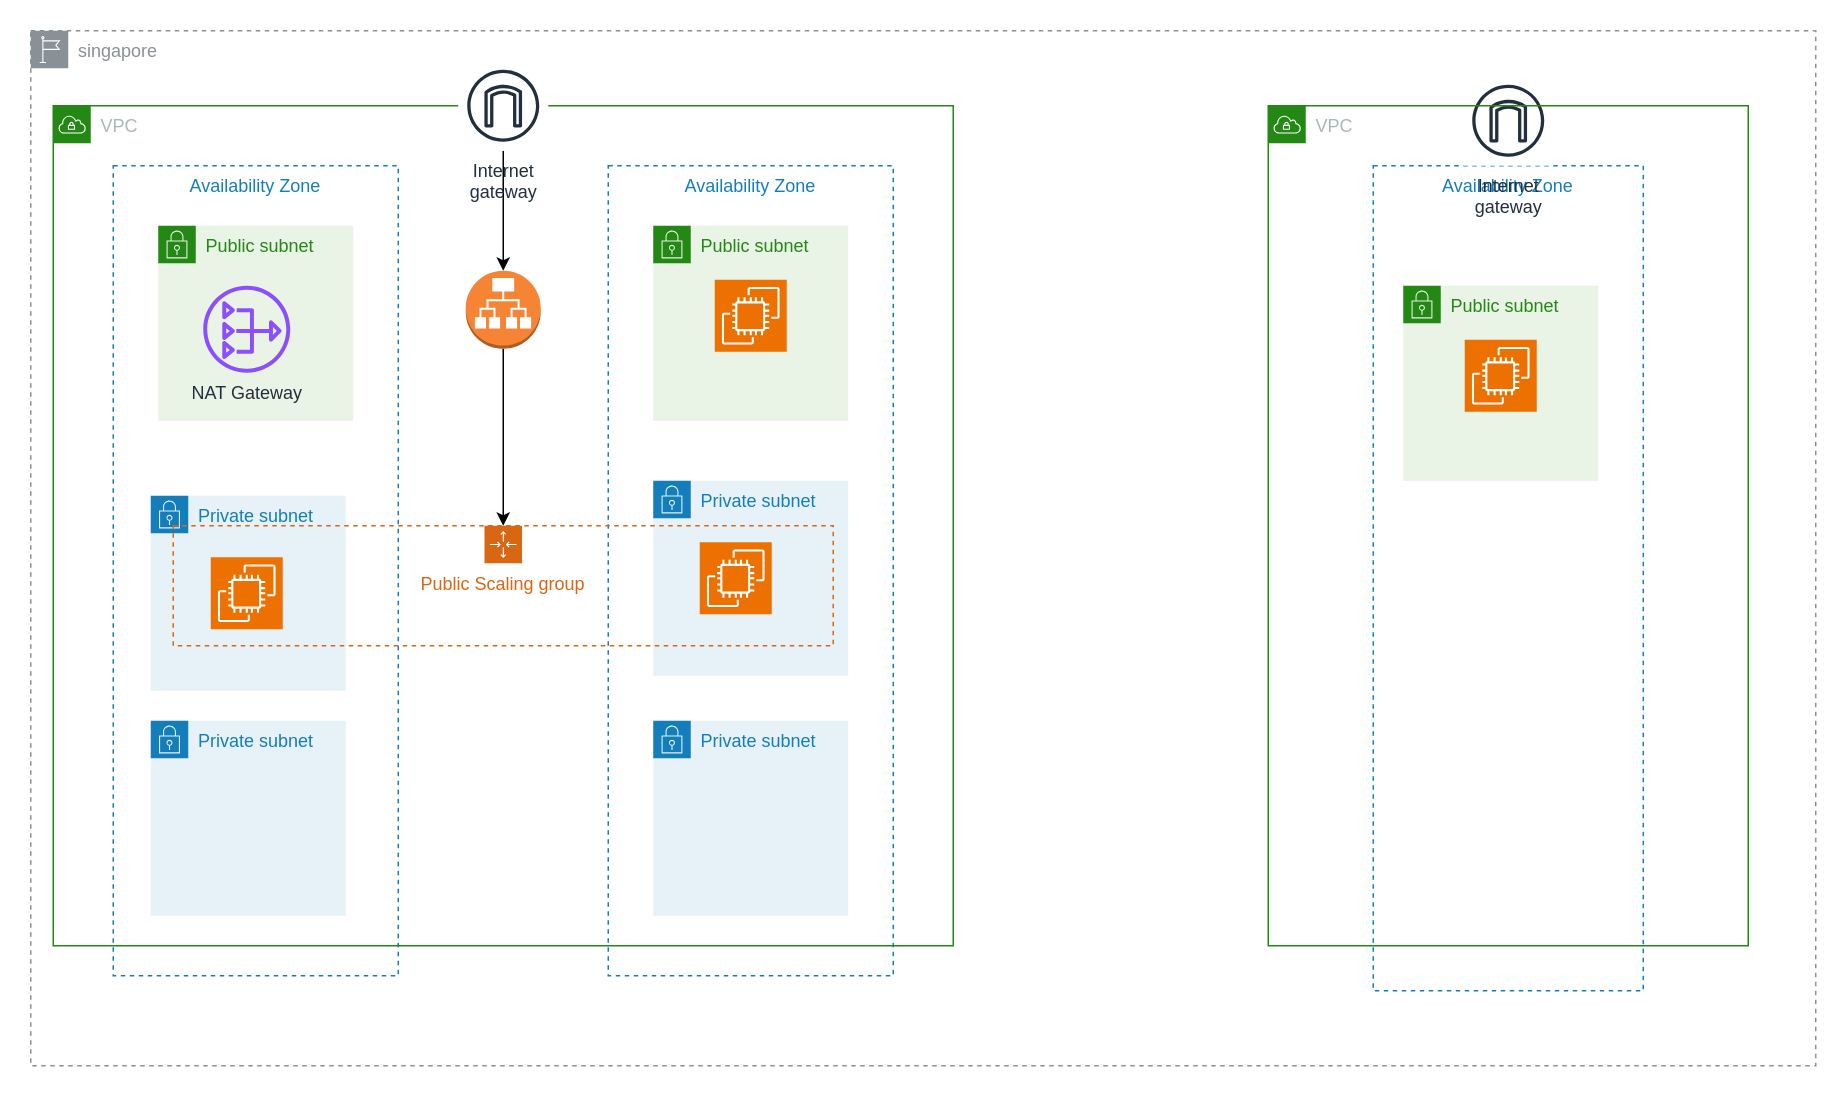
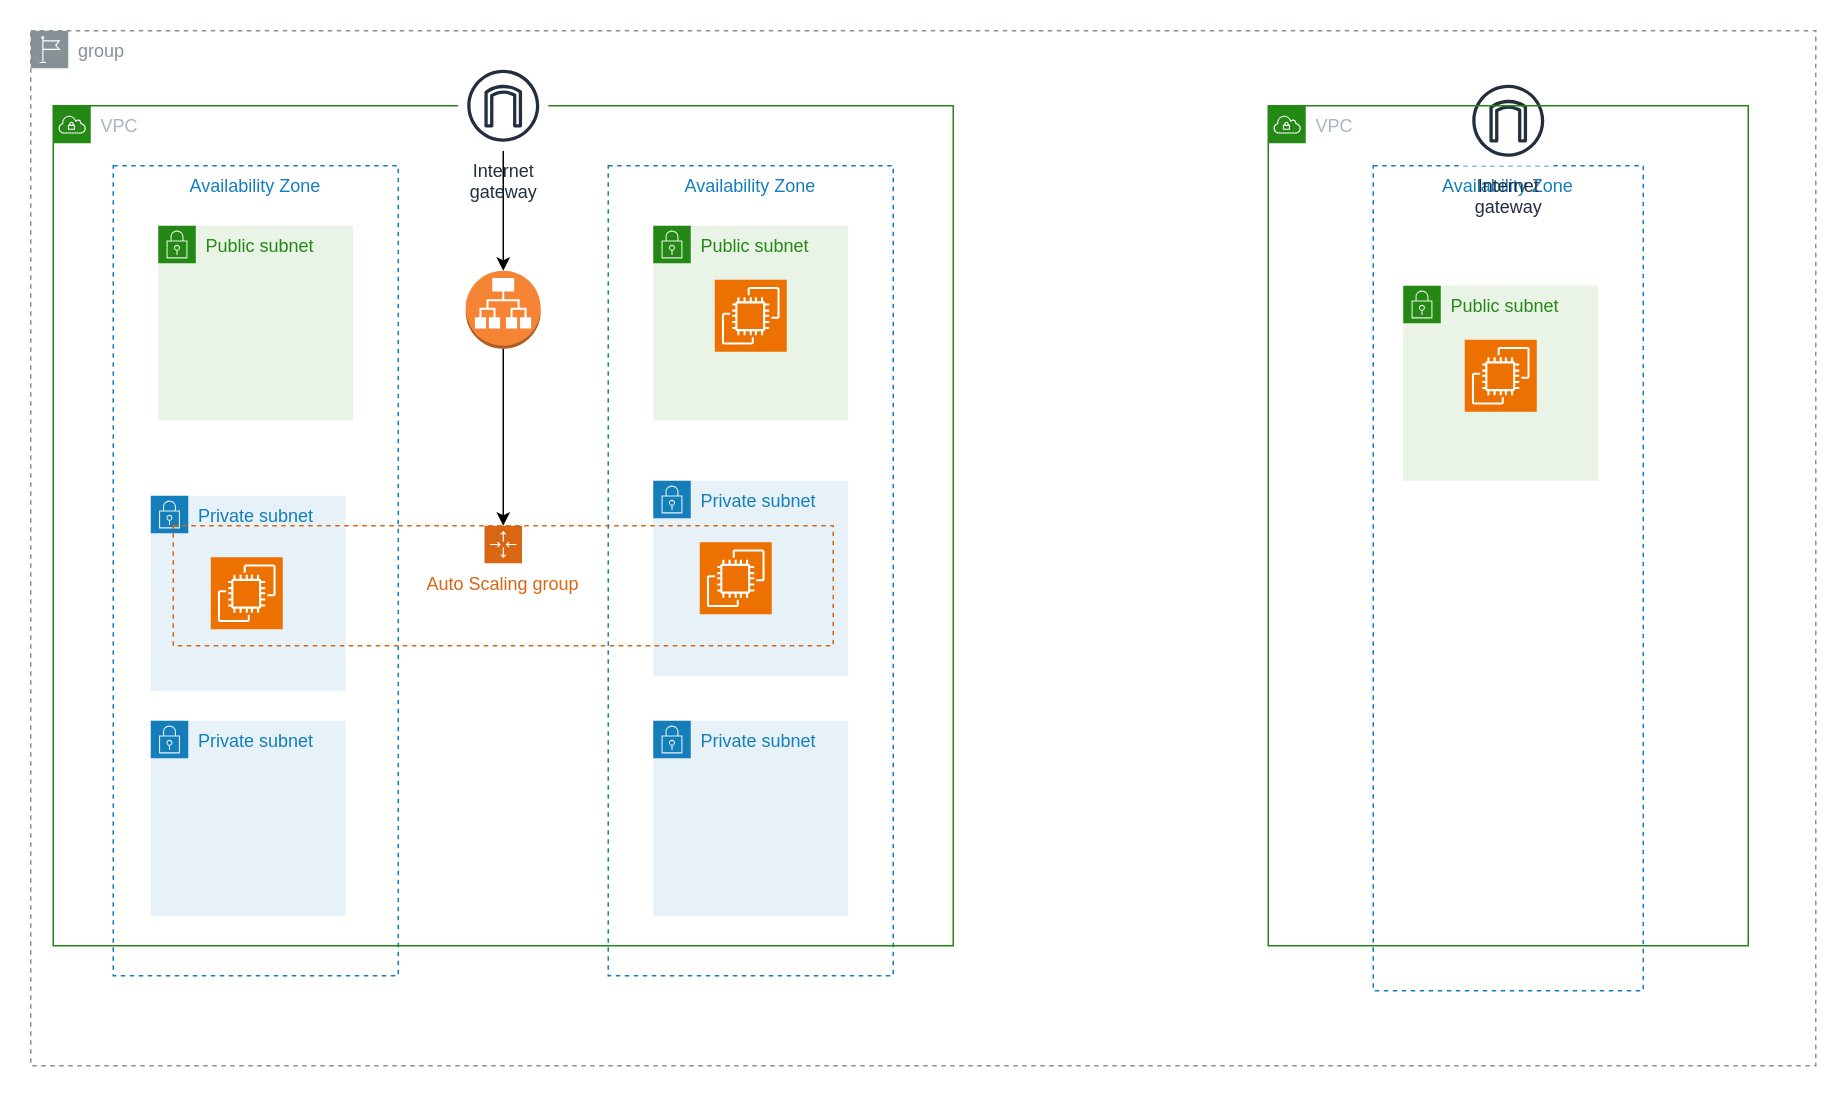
- <mxCell id="7" value="singapore&lt;br&gt;" style="sketch=0;outlineConnect=0;gradientColor=none;html=1;whiteSpace=wrap;fontSize=12;fontStyle=0;shape=mxgraph.aws4.group;grIcon=mxgraph.aws4.group_region;strokeColor=#879196;fillColor=none;verticalAlign=top;align=left;spacingLeft=30;fontColor=#879196;dashed=1;" vertex="1" parent="6"><mxGeometry x="-15" y="-50" width="1190" height="690" as="geometry" /></mxCell>
+ <mxCell id="7" value="group&lt;br&gt;" style="sketch=0;outlineConnect=0;gradientColor=none;html=1;whiteSpace=wrap;fontSize=12;fontStyle=0;shape=mxgraph.aws4.group;grIcon=mxgraph.aws4.group_region;strokeColor=#879196;fillColor=none;verticalAlign=top;align=left;spacingLeft=30;fontColor=#879196;dashed=1;" vertex="1" parent="6"><mxGeometry x="-15" y="-50" width="1190" height="690" as="geometry" /></mxCell>
- <mxCell id="22" value="NAT Gateway" style="sketch=0;outlineConnect=0;fontColor=#232F3E;gradientColor=none;fillColor=#8C4FFF;strokeColor=none;dashed=0;verticalLabelPosition=bottom;verticalAlign=top;align=center;html=1;fontSize=12;fontStyle=0;aspect=fixed;pointerEvents=1;shape=mxgraph.aws4.nat_gateway;" vertex="1" parent="21"><mxGeometry x="30" y="40" width="58" height="58" as="geometry" /></mxCell>
- <mxCell id="17" value="Public Scaling group" style="points=[[0,0],[0.25,0],[0.5,0],[0.75,0],[1,0],[1,0.25],[1,0.5],[1,0.75],[1,1],[0.75,1],[0.5,1],[0.25,1],[0,1],[0,0.75],[0,0.5],[0,0.25]];outlineConnect=0;gradientColor=none;html=1;whiteSpace=wrap;fontSize=12;fontStyle=0;container=0;pointerEvents=0;collapsible=0;recursiveResize=0;shape=mxgraph.aws4.groupCenter;grIcon=mxgraph.aws4.group_auto_scaling_group;grStroke=1;strokeColor=#D86613;fillColor=none;verticalAlign=top;align=center;fontColor=#D86613;dashed=1;spacingTop=25;" vertex="1" parent="6"><mxGeometry x="80" y="280" width="440" height="80" as="geometry" /></mxCell>
+ <mxCell id="17" value="Auto Scaling group" style="points=[[0,0],[0.25,0],[0.5,0],[0.75,0],[1,0],[1,0.25],[1,0.5],[1,0.75],[1,1],[0.75,1],[0.5,1],[0.25,1],[0,1],[0,0.75],[0,0.5],[0,0.25]];outlineConnect=0;gradientColor=none;html=1;whiteSpace=wrap;fontSize=12;fontStyle=0;container=0;pointerEvents=0;collapsible=0;recursiveResize=0;shape=mxgraph.aws4.groupCenter;grIcon=mxgraph.aws4.group_auto_scaling_group;grStroke=1;strokeColor=#D86613;fillColor=none;verticalAlign=top;align=center;fontColor=#D86613;dashed=1;spacingTop=25;" vertex="1" parent="6"><mxGeometry x="80" y="280" width="440" height="80" as="geometry" /></mxCell>
